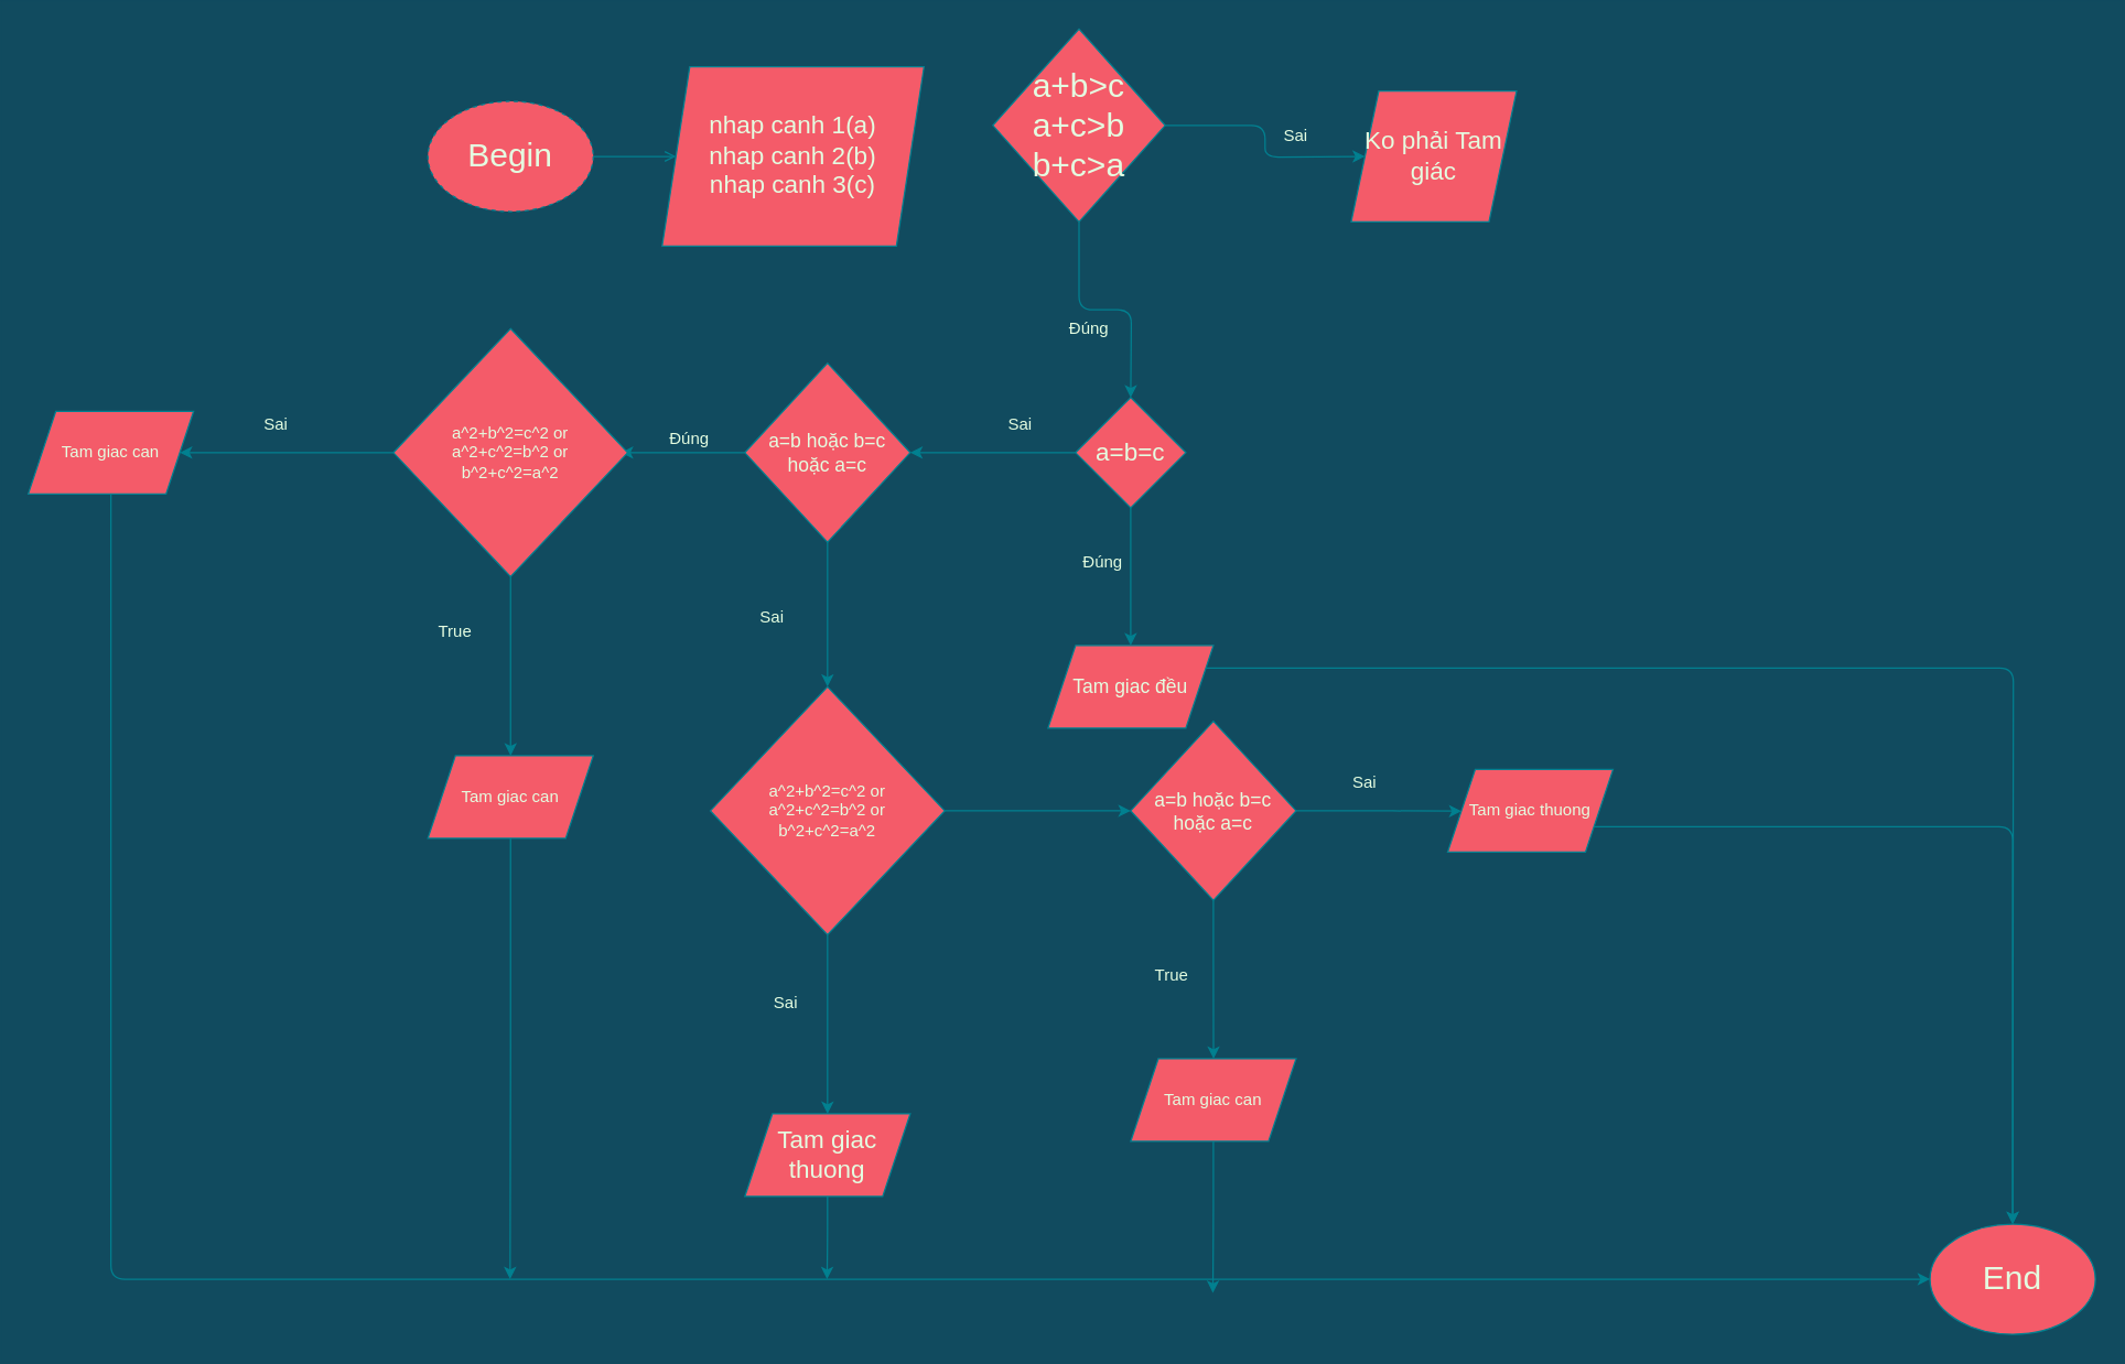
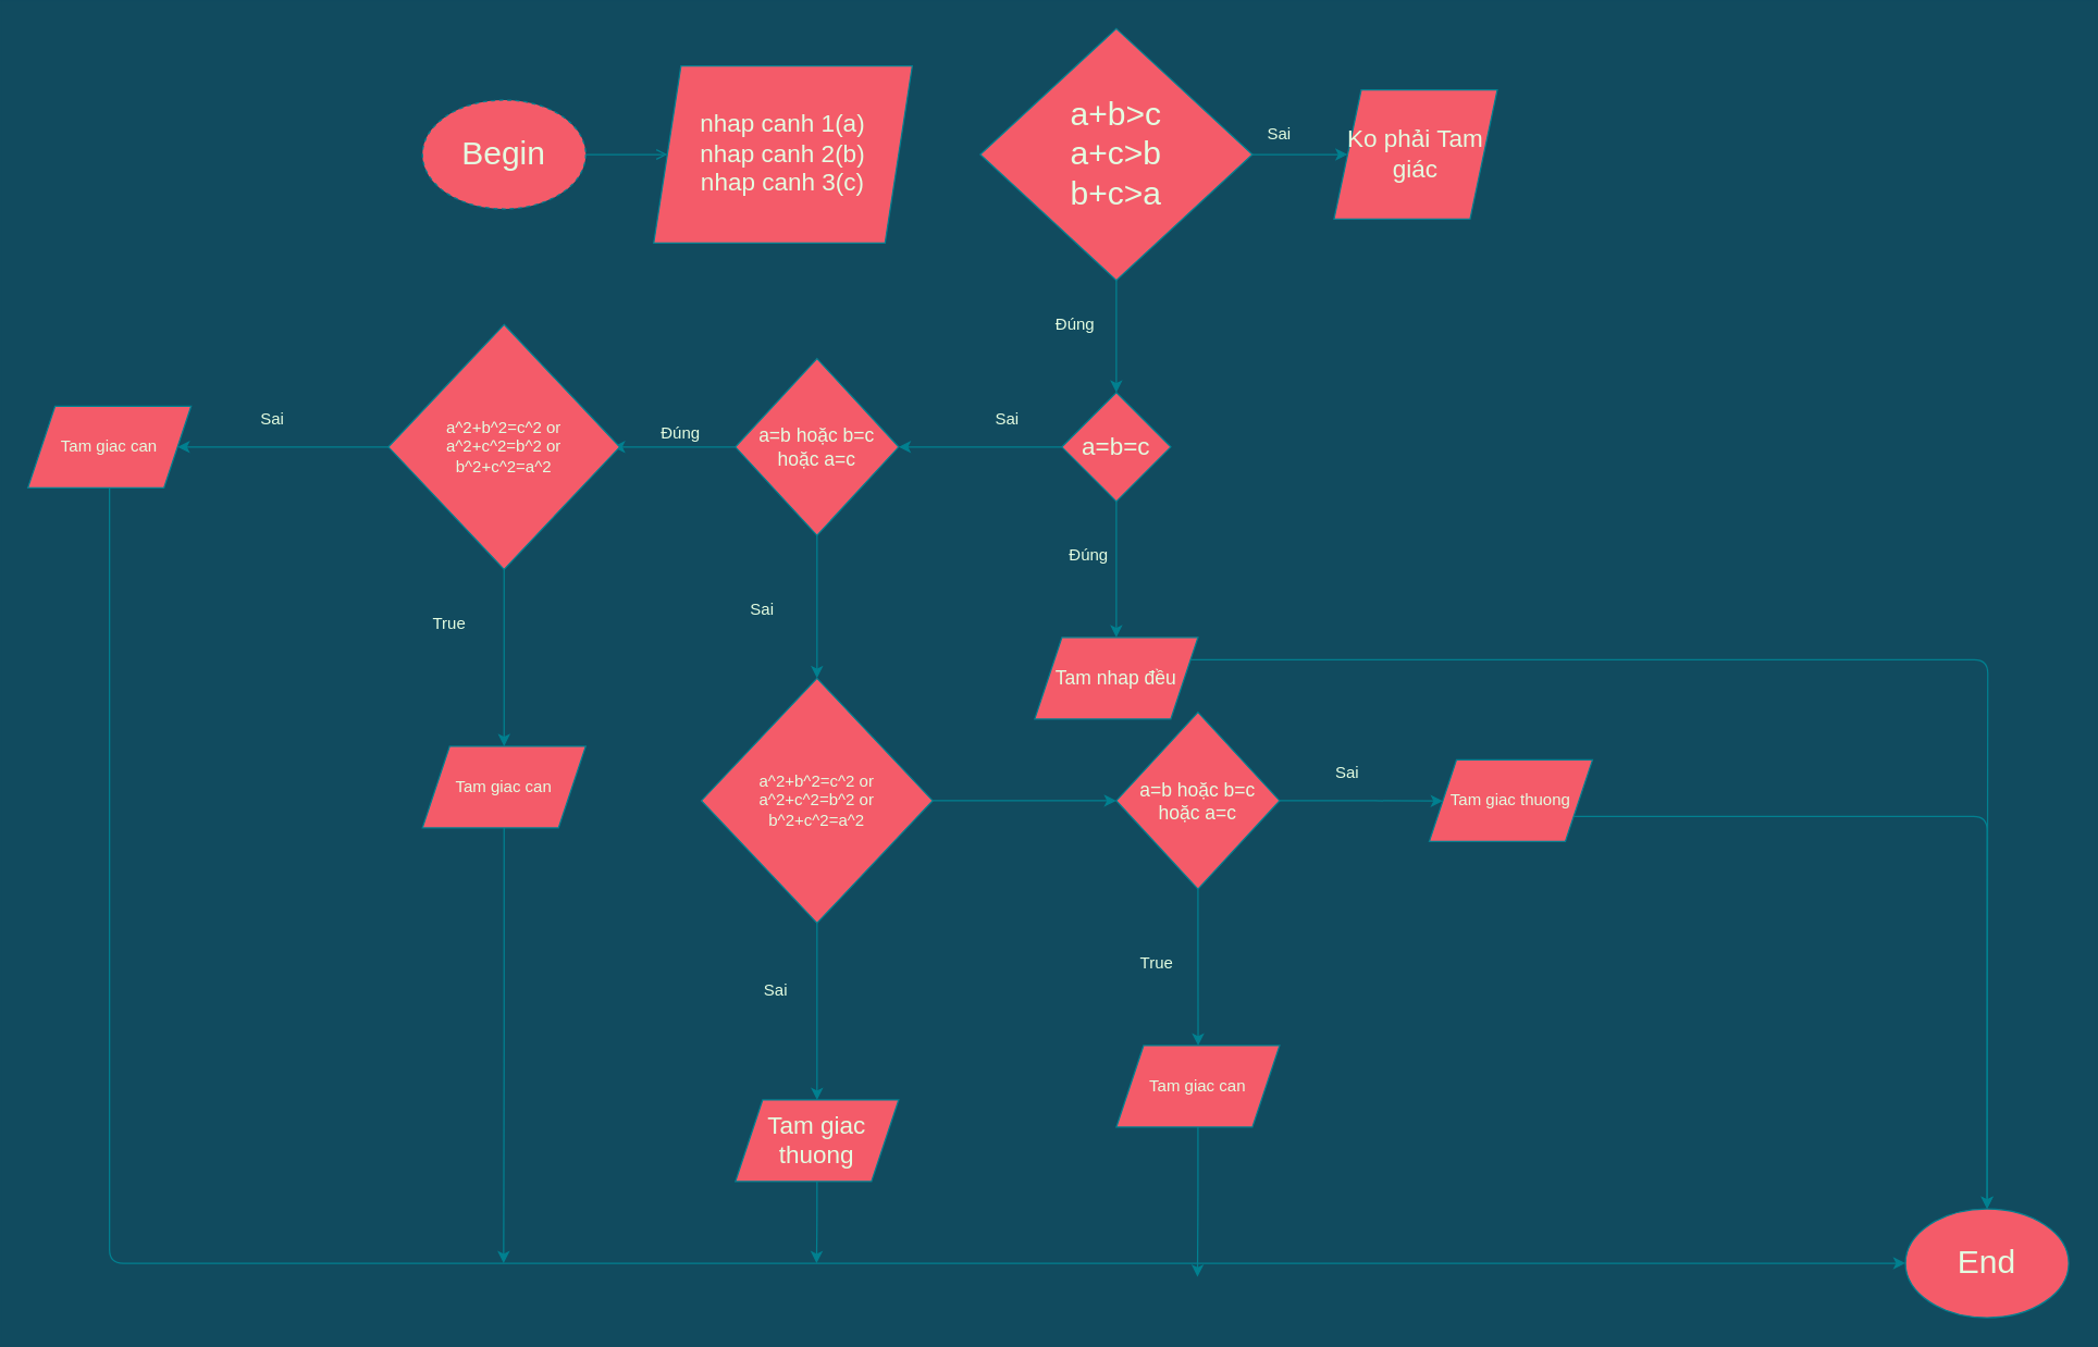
- <mxCell id="7" value="&lt;font style=&quot;font-size: 24px&quot;&gt;a+b&amp;gt;c&lt;br&gt;a+c&amp;gt;b&lt;br&gt;b+c&amp;gt;a&lt;/font&gt;" style="rhombus;whiteSpace=wrap;html=1;rounded=0;sketch=0;strokeColor=#028090;fillColor=#F45B69;fontColor=#E4FDE1;" vertex="1" parent="1"><mxGeometry x="720" y="20.5" width="125" height="140" as="geometry" /></mxCell>
+ <mxCell id="7" value="&lt;font style=&quot;font-size: 24px&quot;&gt;a+b&amp;gt;c&lt;br&gt;a+c&amp;gt;b&lt;br&gt;b+c&amp;gt;a&lt;/font&gt;" style="rhombus;whiteSpace=wrap;html=1;rounded=0;sketch=0;strokeColor=#028090;fillColor=#F45B69;fontColor=#E4FDE1;" vertex="1" parent="1"><mxGeometry x="720" y="20.5" width="200" height="185" as="geometry" /></mxCell>
- <mxCell id="16" value="&lt;font style=&quot;font-size: 14px&quot;&gt;Tam giac đều&lt;/font&gt;" style="shape=parallelogram;perimeter=parallelogramPerimeter;whiteSpace=wrap;html=1;fixedSize=1;rounded=0;sketch=0;strokeColor=#028090;fillColor=#F45B69;fontColor=#E4FDE1;" vertex="1" parent="1"><mxGeometry x="760" y="468" width="120" height="60" as="geometry" /></mxCell>
+ <mxCell id="16" value="&lt;font style=&quot;font-size: 14px&quot;&gt;Tam nhap đều&lt;/font&gt;" style="shape=parallelogram;perimeter=parallelogramPerimeter;whiteSpace=wrap;html=1;fixedSize=1;rounded=0;sketch=0;strokeColor=#028090;fillColor=#F45B69;fontColor=#E4FDE1;" vertex="1" parent="1"><mxGeometry x="760" y="468" width="120" height="60" as="geometry" /></mxCell>
